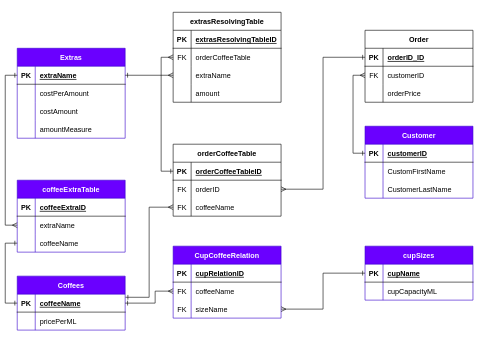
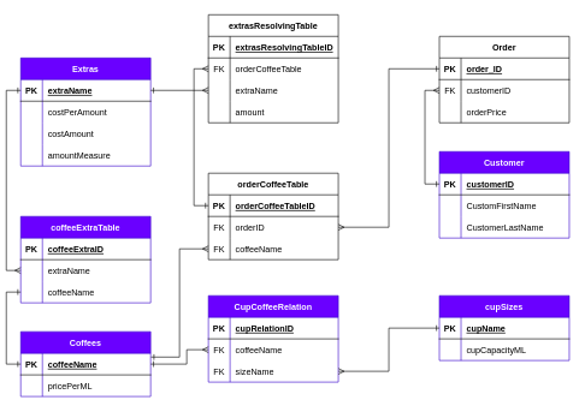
- <mxCell id="5" value="orderID_ID" style="shape=partialRectangle;connectable=0;fillColor=none;top=0;left=0;bottom=0;right=0;align=left;spacingLeft=6;fontStyle=5;overflow=hidden;" parent="3" vertex="1"><mxGeometry x="30" width="150" height="30" as="geometry"><mxRectangle width="150" height="30" as="alternateBounds" /></mxGeometry></mxCell>
+ <mxCell id="5" value="order_ID" style="shape=partialRectangle;connectable=0;fillColor=none;top=0;left=0;bottom=0;right=0;align=left;spacingLeft=6;fontStyle=5;overflow=hidden;" parent="3" vertex="1"><mxGeometry x="30" width="150" height="30" as="geometry"><mxRectangle width="150" height="30" as="alternateBounds" /></mxGeometry></mxCell>
